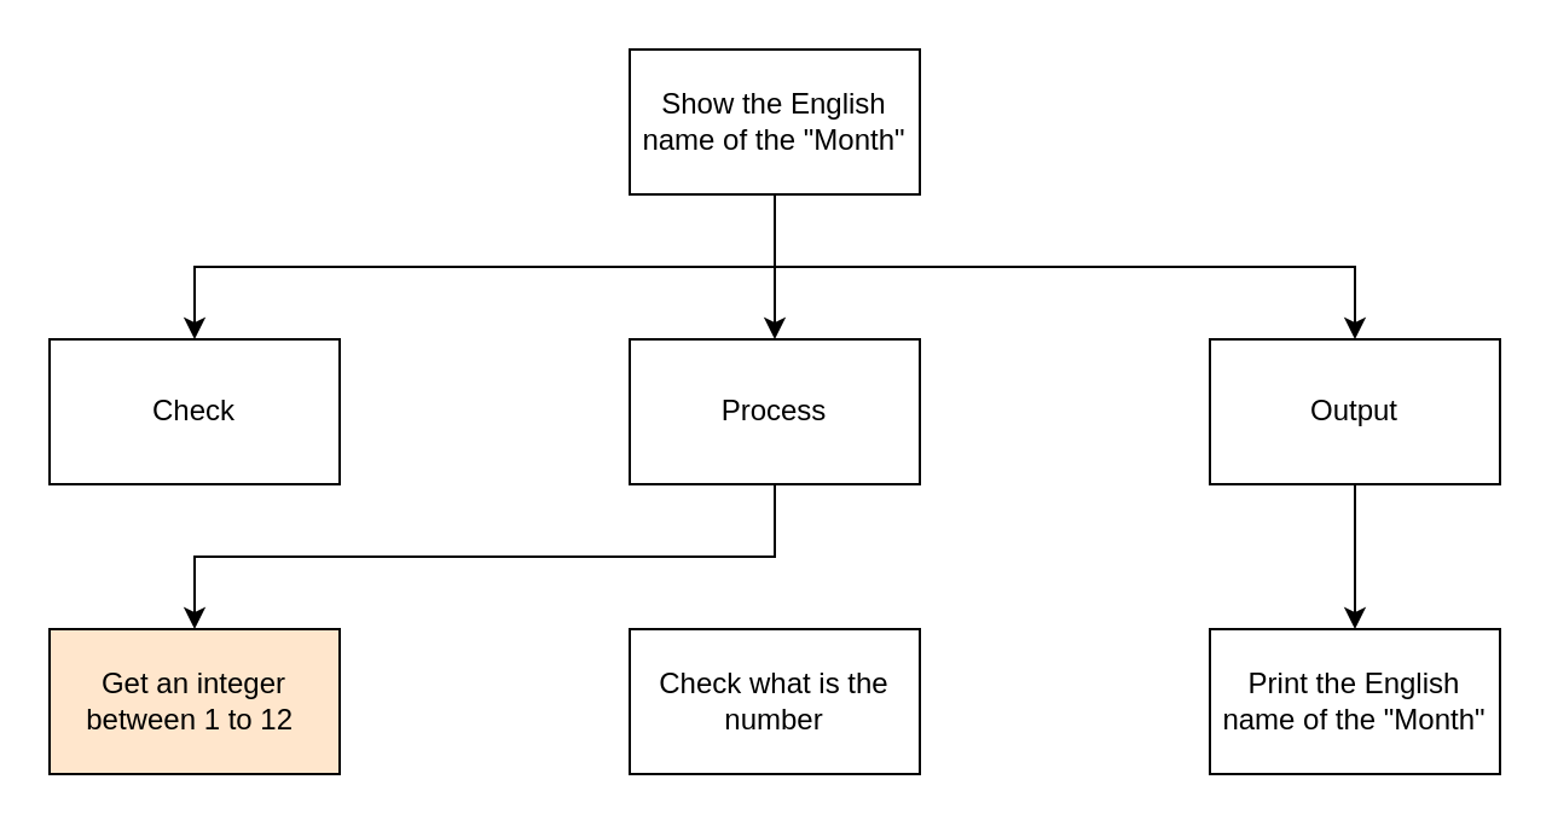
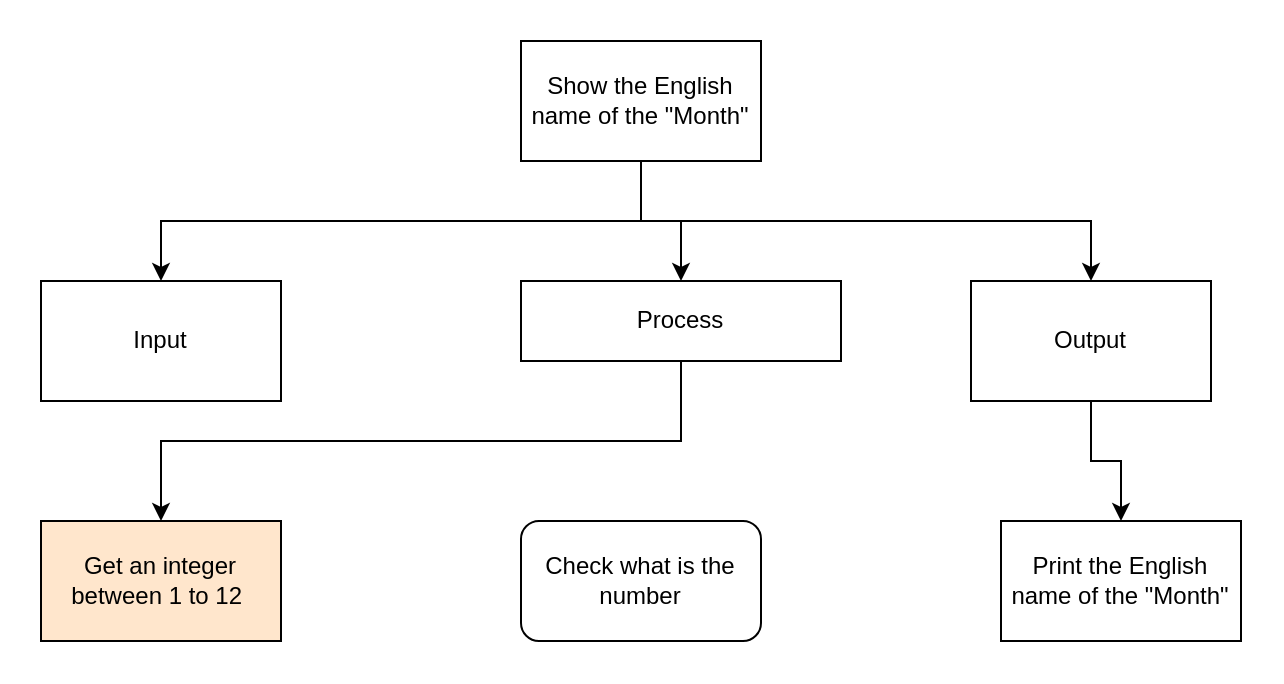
- <mxCell id="8" value="Check" style="rounded=0;whiteSpace=wrap;html=1;" vertex="1" parent="1"><mxGeometry x="20" y="140" width="120" height="60" as="geometry" /></mxCell>
+ <mxCell id="8" value="Input" style="rounded=0;whiteSpace=wrap;html=1;" vertex="1" parent="1"><mxGeometry x="20" y="140" width="120" height="60" as="geometry" /></mxCell>
- <mxCell id="7" value="Process" style="rounded=0;whiteSpace=wrap;html=1;" vertex="1" parent="1"><mxGeometry x="260" y="140" width="120" height="60" as="geometry" /></mxCell>
+ <mxCell id="7" value="Process" style="rounded=0;whiteSpace=wrap;html=1;" vertex="1" parent="1"><mxGeometry x="260" y="140" width="160" height="40" as="geometry" /></mxCell>
- <mxCell id="10" value="Output" style="rounded=0;whiteSpace=wrap;html=1;" vertex="1" parent="1"><mxGeometry x="500" y="140" width="120" height="60" as="geometry" /></mxCell>
+ <mxCell id="10" value="Output" style="rounded=0;whiteSpace=wrap;html=1;" vertex="1" parent="1"><mxGeometry x="485" y="140" width="120" height="60" as="geometry" /></mxCell>
- <mxCell id="12" value="Check what is the number" style="rounded=0;whiteSpace=wrap;html=1;" vertex="1" parent="1"><mxGeometry x="260" y="260" width="120" height="60" as="geometry" /></mxCell>
+ <mxCell id="12" value="Check what is the number" style="whiteSpace=wrap;html=1;rounded=1;" vertex="1" parent="1"><mxGeometry x="260" y="260" width="120" height="60" as="geometry" /></mxCell>
